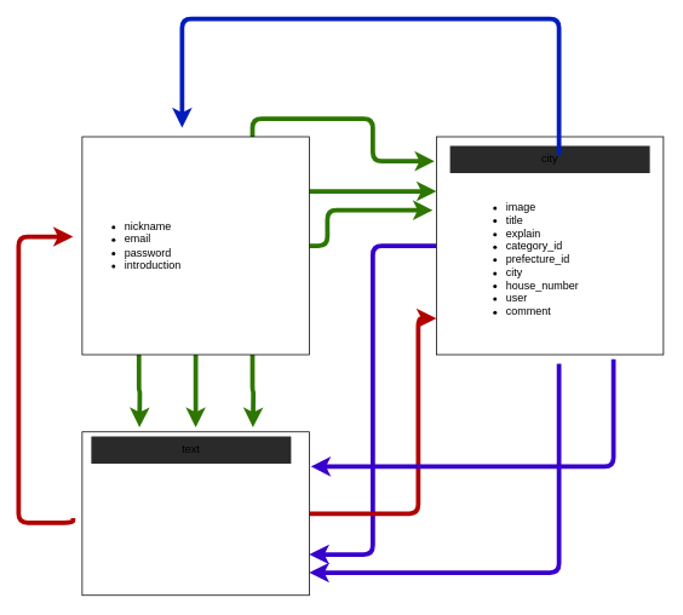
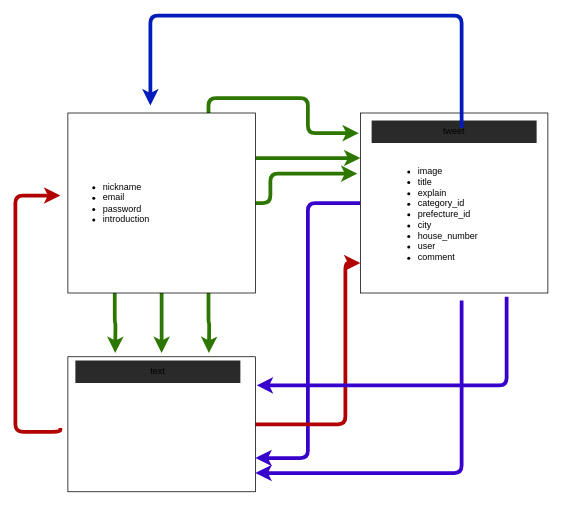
- <mxCell id="14" value="city" style="text;html=1;align=center;verticalAlign=middle;whiteSpace=wrap;rounded=0;sketch=0;fillColor=#2a2a2a;" vertex="1" parent="1"><mxGeometry x="495" y="160" width="220" height="30" as="geometry" /></mxCell>
+ <mxCell id="14" value="tweet" style="text;html=1;align=center;verticalAlign=middle;whiteSpace=wrap;rounded=0;sketch=0;fillColor=#2a2a2a;" vertex="1" parent="1"><mxGeometry x="495" y="160" width="220" height="30" as="geometry" /></mxCell>
